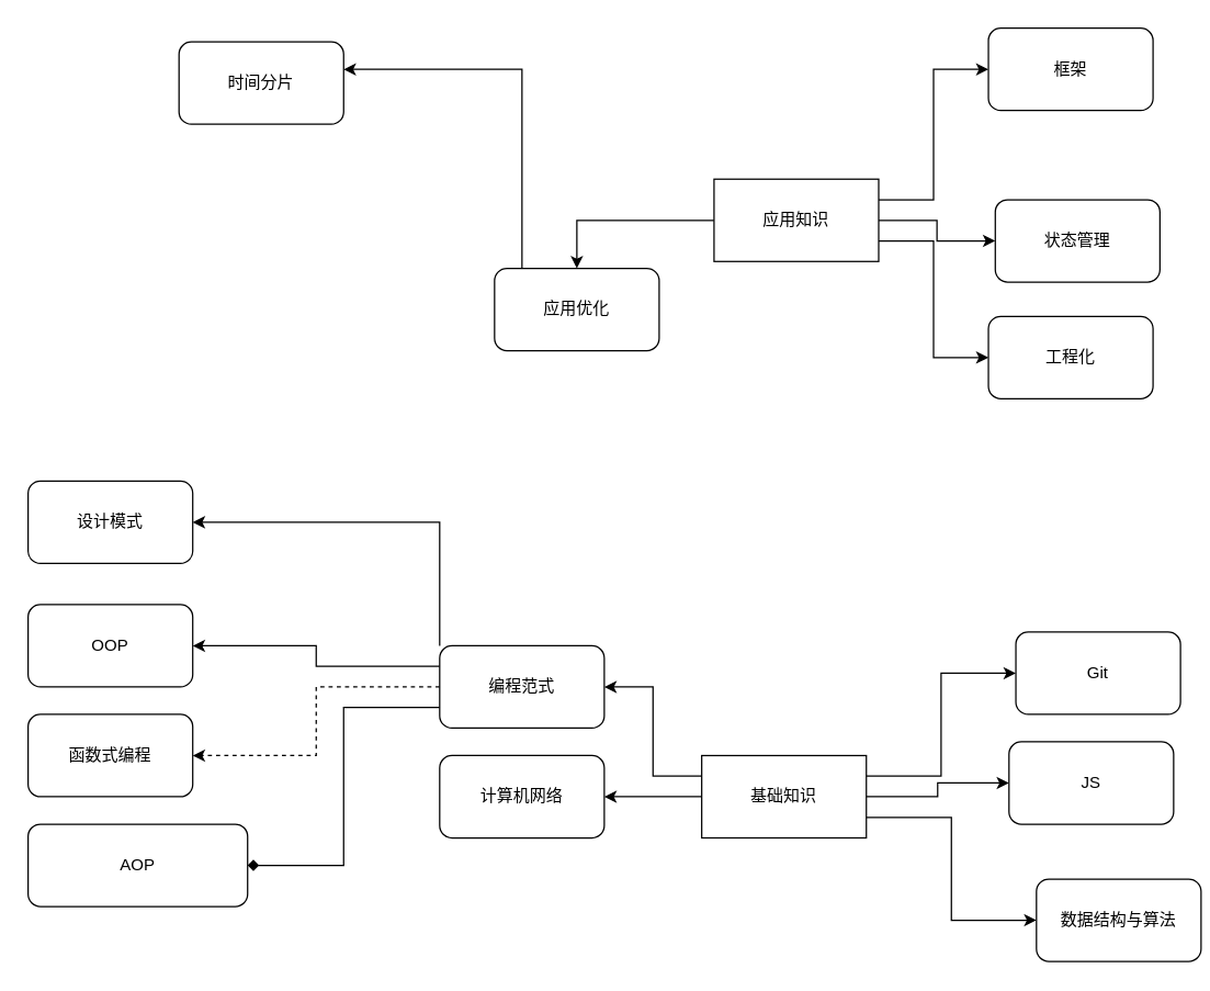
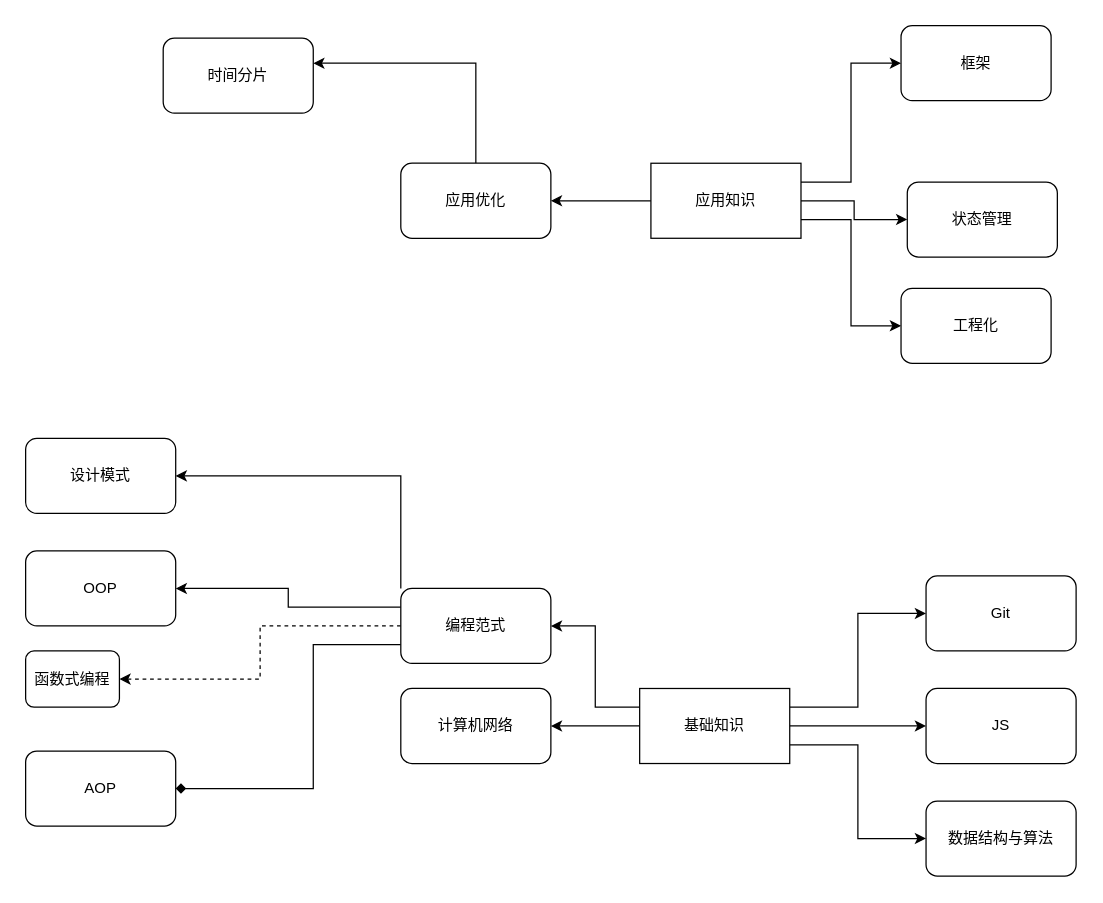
- <mxCell id="30" value="应用优化" style="rounded=1;whiteSpace=wrap;html=1;" vertex="1" parent="1"><mxGeometry x="360" y="195" width="120" height="60" as="geometry" /></mxCell>
+ <mxCell id="30" value="应用优化" style="rounded=1;whiteSpace=wrap;html=1;" vertex="1" parent="1"><mxGeometry x="320" y="130" width="120" height="60" as="geometry" /></mxCell>
- <mxCell id="27" value="函数式编程" style="rounded=1;whiteSpace=wrap;html=1;" vertex="1" parent="1"><mxGeometry x="20" y="520" width="120" height="60" as="geometry" /></mxCell>
+ <mxCell id="27" value="函数式编程" style="rounded=1;whiteSpace=wrap;html=1;" vertex="1" parent="1"><mxGeometry x="20" y="520" width="75" height="45" as="geometry" /></mxCell>
- <mxCell id="14" value="JS" style="rounded=1;whiteSpace=wrap;html=1;" vertex="1" parent="1"><mxGeometry x="735" y="540" width="120" height="60" as="geometry" /></mxCell>
+ <mxCell id="14" value="JS" style="rounded=1;whiteSpace=wrap;html=1;" vertex="1" parent="1"><mxGeometry x="740" y="550" width="120" height="60" as="geometry" /></mxCell>
- <mxCell id="28" value="AOP" style="rounded=1;whiteSpace=wrap;html=1;" vertex="1" parent="1"><mxGeometry x="20" y="600" width="160" height="60" as="geometry" /></mxCell>
+ <mxCell id="28" value="AOP" style="rounded=1;whiteSpace=wrap;html=1;" vertex="1" parent="1"><mxGeometry x="20" y="600" width="120" height="60" as="geometry" /></mxCell>
- <mxCell id="15" value="数据结构与算法" style="rounded=1;whiteSpace=wrap;html=1;" vertex="1" parent="1"><mxGeometry x="755" y="640" width="120" height="60" as="geometry" /></mxCell>
+ <mxCell id="15" value="数据结构与算法" style="rounded=1;whiteSpace=wrap;html=1;" vertex="1" parent="1"><mxGeometry x="740" y="640" width="120" height="60" as="geometry" /></mxCell>
